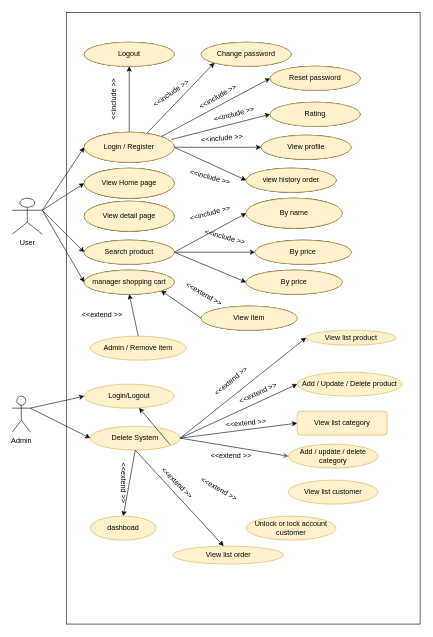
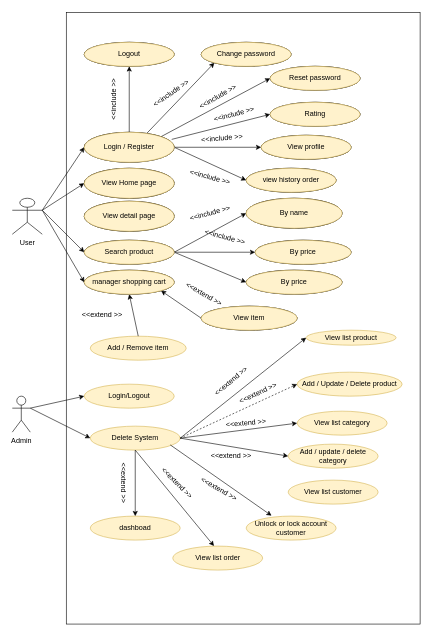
- <mxCell id="52" value="Admin / Remove item" style="ellipse;whiteSpace=wrap;html=1;fillColor=#fff2cc;strokeColor=#d6b656;" parent="1" vertex="1"><mxGeometry x="150" y="560" width="160" height="40" as="geometry" /></mxCell>
+ <mxCell id="52" value="Add / Remove item" style="ellipse;whiteSpace=wrap;html=1;fillColor=#fff2cc;strokeColor=#d6b656;" parent="1" vertex="1"><mxGeometry x="150" y="560" width="160" height="40" as="geometry" /></mxCell>
- <mxCell id="28" value="" style="endArrow=classic;html=1;rounded=0;entryX=0;entryY=0.5;entryDx=0;entryDy=0;exitX=1;exitY=0.5;exitDx=0;exitDy=0;" parent="1" source="10" target="12" edge="1"><mxGeometry width="50" height="50" relative="1" as="geometry"><mxPoint x="310" y="740" as="sourcePoint" /><mxPoint x="360" y="600" as="targetPoint" /></mxGeometry></mxCell>
+ <mxCell id="28" value="" style="endArrow=classic;html=1;rounded=0;entryX=0;entryY=0.5;entryDx=0;entryDy=0;exitX=1;exitY=0.5;exitDx=0;exitDy=0;dashed=1;" parent="1" source="10" target="12" edge="1"><mxGeometry width="50" height="50" relative="1" as="geometry"><mxPoint x="310" y="740" as="sourcePoint" /><mxPoint x="360" y="600" as="targetPoint" /></mxGeometry></mxCell>
- <mxCell id="13" value="View list category" style="whiteSpace=wrap;html=1;fillColor=#fff2cc;strokeColor=#d6b656;rounded=1;" parent="1" vertex="1"><mxGeometry x="495" y="685" width="150" height="40" as="geometry" /></mxCell>
+ <mxCell id="13" value="View list category" style="ellipse;whiteSpace=wrap;html=1;fillColor=#fff2cc;strokeColor=#d6b656;" parent="1" vertex="1"><mxGeometry x="495" y="685" width="150" height="40" as="geometry" /></mxCell>
- <mxCell id="64" value="" style="endArrow=classic;html=1;rounded=0;exitX=0.89;exitY=0.783;exitDx=0;exitDy=0;exitPerimeter=0;" parent="1" source="10" target="9" edge="1"><mxGeometry width="50" height="50" relative="1" as="geometry"><mxPoint x="310" y="740" as="sourcePoint" /><mxPoint x="490" y="770" as="targetPoint" /></mxGeometry></mxCell>
+ <mxCell id="64" value="" style="endArrow=classic;html=1;rounded=0;entryX=0.282;entryY=-0.019;entryDx=0;entryDy=0;exitX=0.89;exitY=0.783;exitDx=0;exitDy=0;entryPerimeter=0;exitPerimeter=0;" parent="1" source="10" target="63" edge="1"><mxGeometry width="50" height="50" relative="1" as="geometry"><mxPoint x="310" y="740" as="sourcePoint" /><mxPoint x="490" y="770" as="targetPoint" /></mxGeometry></mxCell>
- <mxCell id="30" value="" style="endArrow=open;html=1;rounded=0;entryX=0;entryY=0.5;entryDx=0;entryDy=0;exitX=1;exitY=0.5;exitDx=0;exitDy=0;" parent="1" source="10" target="14" edge="1"><mxGeometry width="50" height="50" relative="1" as="geometry"><mxPoint x="310" y="740" as="sourcePoint" /><mxPoint x="360" y="700" as="targetPoint" /></mxGeometry></mxCell>
+ <mxCell id="30" value="" style="endArrow=classic;html=1;rounded=0;entryX=0;entryY=0.5;entryDx=0;entryDy=0;exitX=1;exitY=0.5;exitDx=0;exitDy=0;" parent="1" source="10" target="14" edge="1"><mxGeometry width="50" height="50" relative="1" as="geometry"><mxPoint x="310" y="740" as="sourcePoint" /><mxPoint x="360" y="700" as="targetPoint" /></mxGeometry></mxCell>
- <mxCell id="69" value="dashboad" style="ellipse;whiteSpace=wrap;html=1;fillColor=#fff2cc;strokeColor=#d6b656;" parent="1" vertex="1"><mxGeometry x="150" y="860" width="110" height="40" as="geometry" /></mxCell>
+ <mxCell id="69" value="dashboad" style="ellipse;whiteSpace=wrap;html=1;fillColor=#fff2cc;strokeColor=#d6b656;" parent="1" vertex="1"><mxGeometry x="150" y="860" width="150" height="40" as="geometry" /></mxCell>
- <mxCell id="66" value="View list order" style="ellipse;whiteSpace=wrap;html=1;fillColor=#fff2cc;strokeColor=#d6b656;" parent="1" vertex="1"><mxGeometry x="287.5" y="910" width="185" height="30" as="geometry" /></mxCell>
+ <mxCell id="66" value="View list order" style="ellipse;whiteSpace=wrap;html=1;fillColor=#fff2cc;strokeColor=#d6b656;" parent="1" vertex="1"><mxGeometry x="287.5" y="910" width="150" height="40" as="geometry" /></mxCell>
